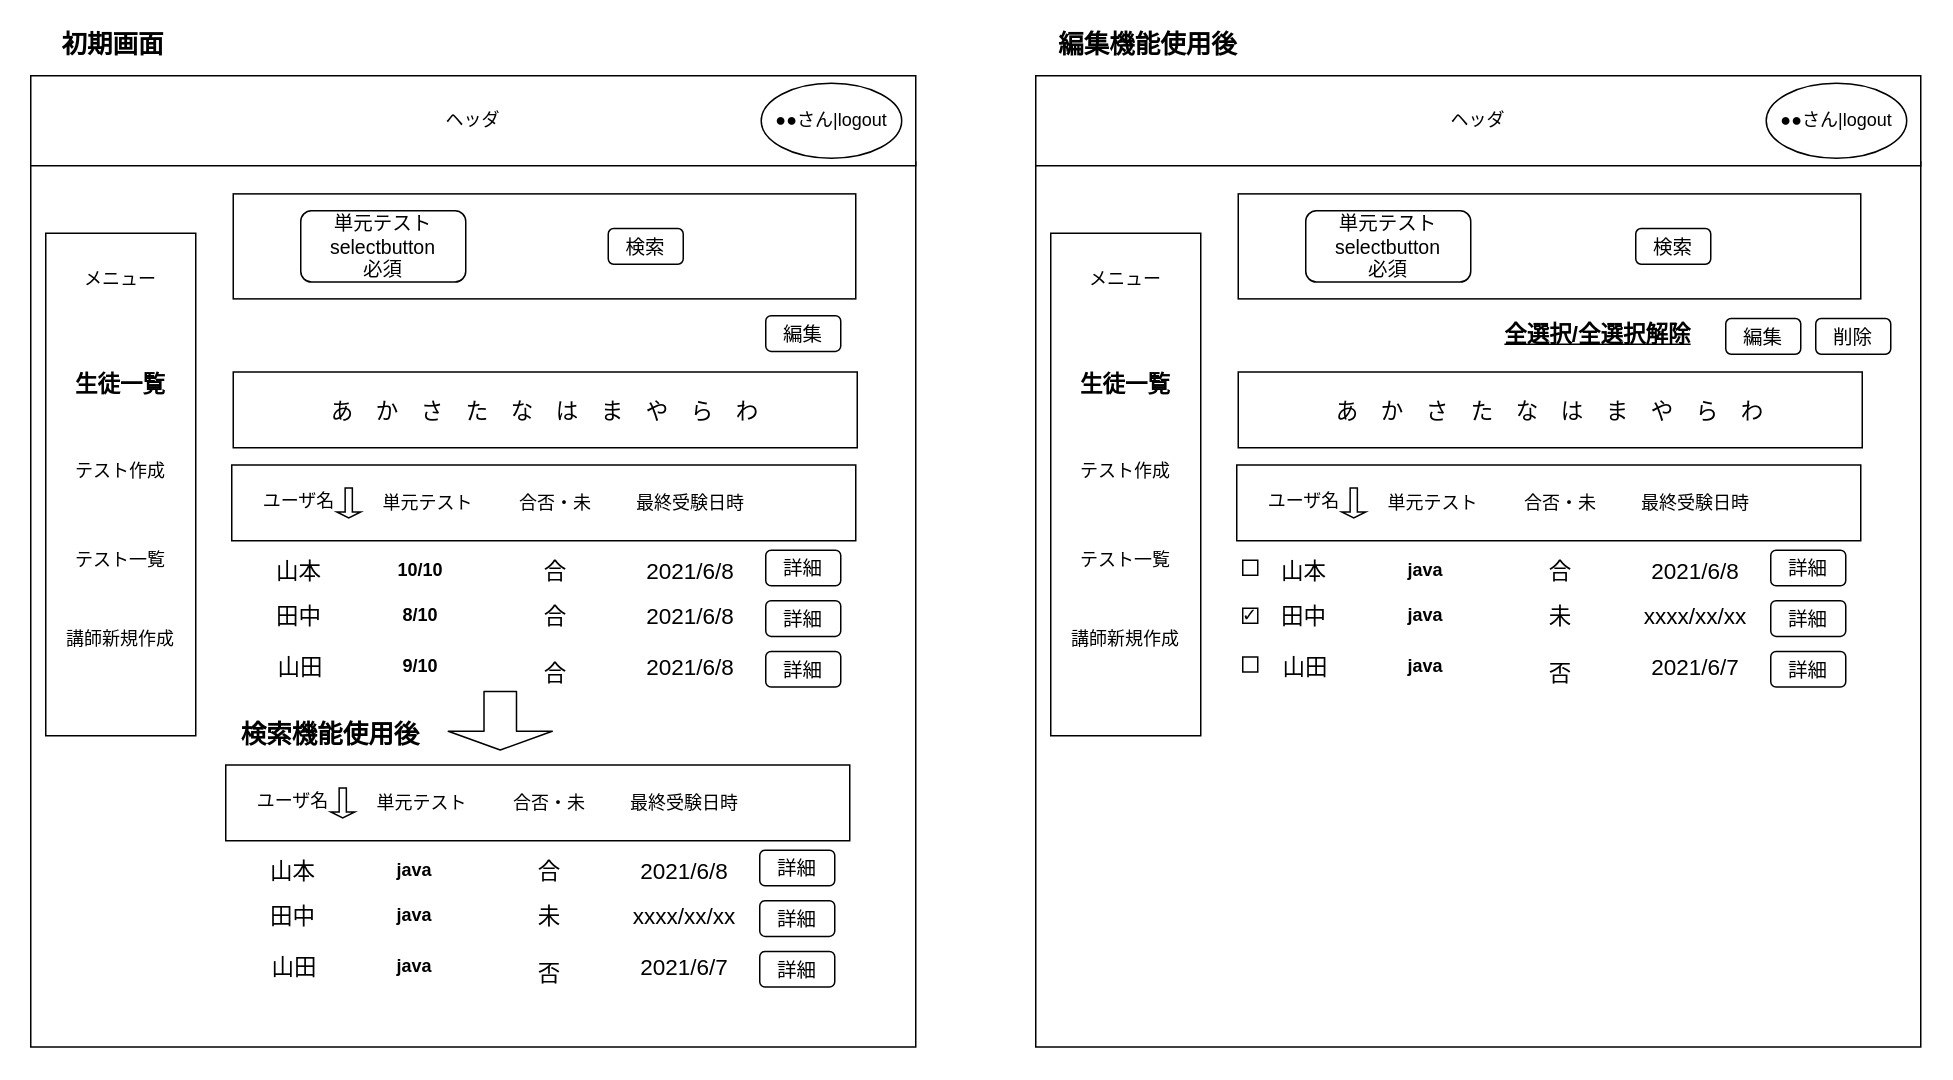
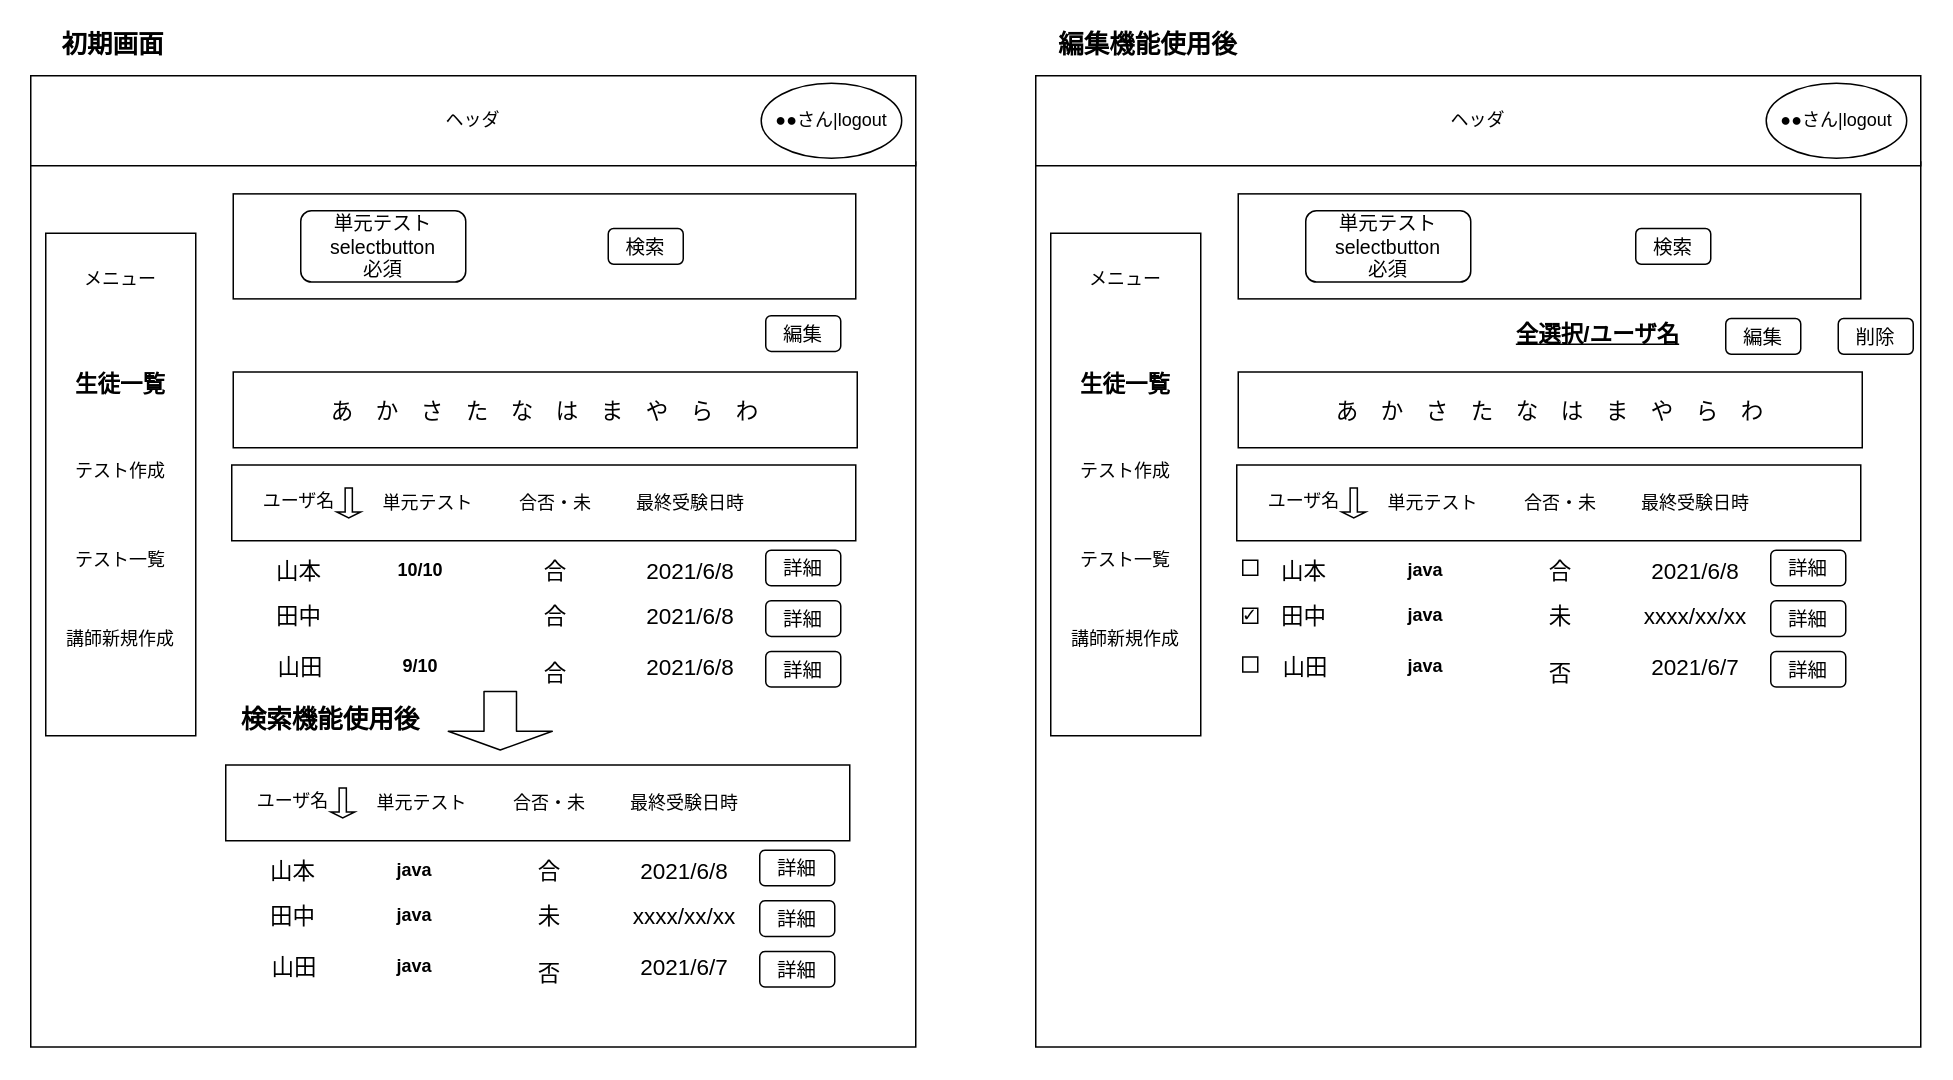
- <mxCell id="110" value="&lt;b&gt;&lt;font style=&quot;font-size: 15px&quot;&gt;全選択/全選択解除&lt;/font&gt;&lt;/b&gt;" style="text;html=1;strokeColor=none;fillColor=none;align=center;verticalAlign=middle;whiteSpace=wrap;rounded=0;fontSize=12;fontStyle=4" vertex="1" parent="1"><mxGeometry x="970" y="211.88" width="190" height="20" as="geometry" /></mxCell>
+ <mxCell id="110" value="&lt;b&gt;&lt;font style=&quot;font-size: 15px&quot;&gt;全選択/ユーザ名&lt;/font&gt;&lt;/b&gt;" style="text;html=1;strokeColor=none;fillColor=none;align=center;verticalAlign=middle;whiteSpace=wrap;rounded=0;fontSize=12;fontStyle=4" vertex="1" parent="1"><mxGeometry x="970" y="211.88" width="190" height="20" as="geometry" /></mxCell>
- <mxCell id="112" value="削除" style="rounded=1;whiteSpace=wrap;html=1;fontSize=13;" vertex="1" parent="1"><mxGeometry x="1210" y="211.88" width="50" height="23.75" as="geometry" /></mxCell>
+ <mxCell id="112" value="削除" style="rounded=1;whiteSpace=wrap;html=1;fontSize=13;" vertex="1" parent="1"><mxGeometry x="1225" y="211.88" width="50" height="23.75" as="geometry" /></mxCell>
- <mxCell id="29" value="8/10" style="text;html=1;strokeColor=none;fillColor=none;align=center;verticalAlign=middle;whiteSpace=wrap;rounded=0;fontSize=12;fontStyle=1" vertex="1" parent="1"><mxGeometry x="260" y="400" width="40" height="20" as="geometry" /></mxCell>
- <mxCell id="60" value="&lt;span style=&quot;font-size: 17px&quot;&gt;&lt;b&gt;検索機能使用後&lt;/b&gt;&lt;/span&gt;" style="text;html=1;strokeColor=none;fillColor=none;align=center;verticalAlign=middle;whiteSpace=wrap;rounded=0;fontSize=12;" vertex="1" parent="1"><mxGeometry x="150" y="480" width="140" height="20" as="geometry" /></mxCell>
+ <mxCell id="60" value="&lt;span style=&quot;font-size: 17px&quot;&gt;&lt;b&gt;検索機能使用後&lt;/b&gt;&lt;/span&gt;" style="text;html=1;strokeColor=none;fillColor=none;align=center;verticalAlign=middle;whiteSpace=wrap;rounded=0;fontSize=12;" vertex="1" parent="1"><mxGeometry x="150" y="470" width="140" height="20" as="geometry" /></mxCell>
